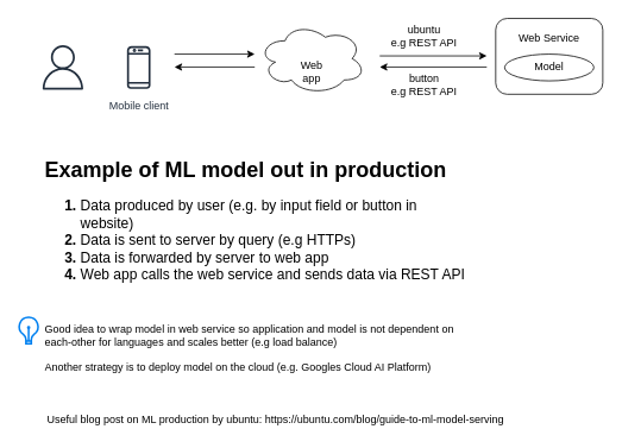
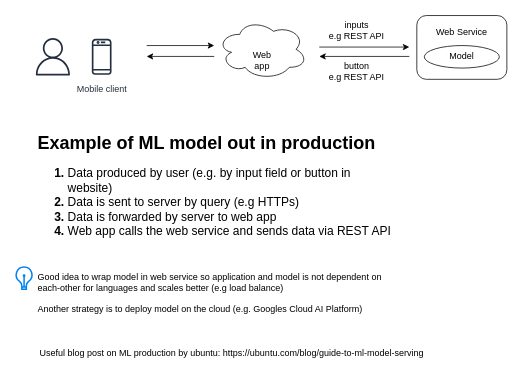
- <mxCell id="11" value="ubuntu&lt;br&gt;e.g REST API" style="text;html=1;strokeColor=none;fillColor=none;align=center;verticalAlign=middle;whiteSpace=wrap;rounded=0;" vertex="1" parent="1"><mxGeometry x="435" y="30" width="80" height="20" as="geometry" /></mxCell>
+ <mxCell id="11" value="inputs&lt;br&gt;e.g REST API" style="text;html=1;strokeColor=none;fillColor=none;align=center;verticalAlign=middle;whiteSpace=wrap;rounded=0;" vertex="1" parent="1"><mxGeometry x="435" y="30" width="80" height="20" as="geometry" /></mxCell>
- <mxCell id="3" value="Mobile client" style="outlineConnect=0;fontColor=#232F3E;gradientColor=none;strokeColor=#232F3E;fillColor=#ffffff;dashed=0;verticalLabelPosition=bottom;verticalAlign=top;align=center;html=1;fontSize=12;fontStyle=0;aspect=fixed;shape=mxgraph.aws4.resourceIcon;resIcon=mxgraph.aws4.mobile_client;" vertex="1" parent="1"><mxGeometry x="105" y="45" width="100" height="60" as="geometry" /></mxCell>
+ <mxCell id="3" value="Mobile client" style="outlineConnect=0;fontColor=#232F3E;gradientColor=none;strokeColor=#232F3E;fillColor=#ffffff;dashed=0;verticalLabelPosition=bottom;verticalAlign=top;align=center;html=1;fontSize=12;fontStyle=0;aspect=fixed;shape=mxgraph.aws4.resourceIcon;resIcon=mxgraph.aws4.mobile_client;" vertex="1" parent="1"><mxGeometry x="105" y="45" width="60" height="60" as="geometry" /></mxCell>
